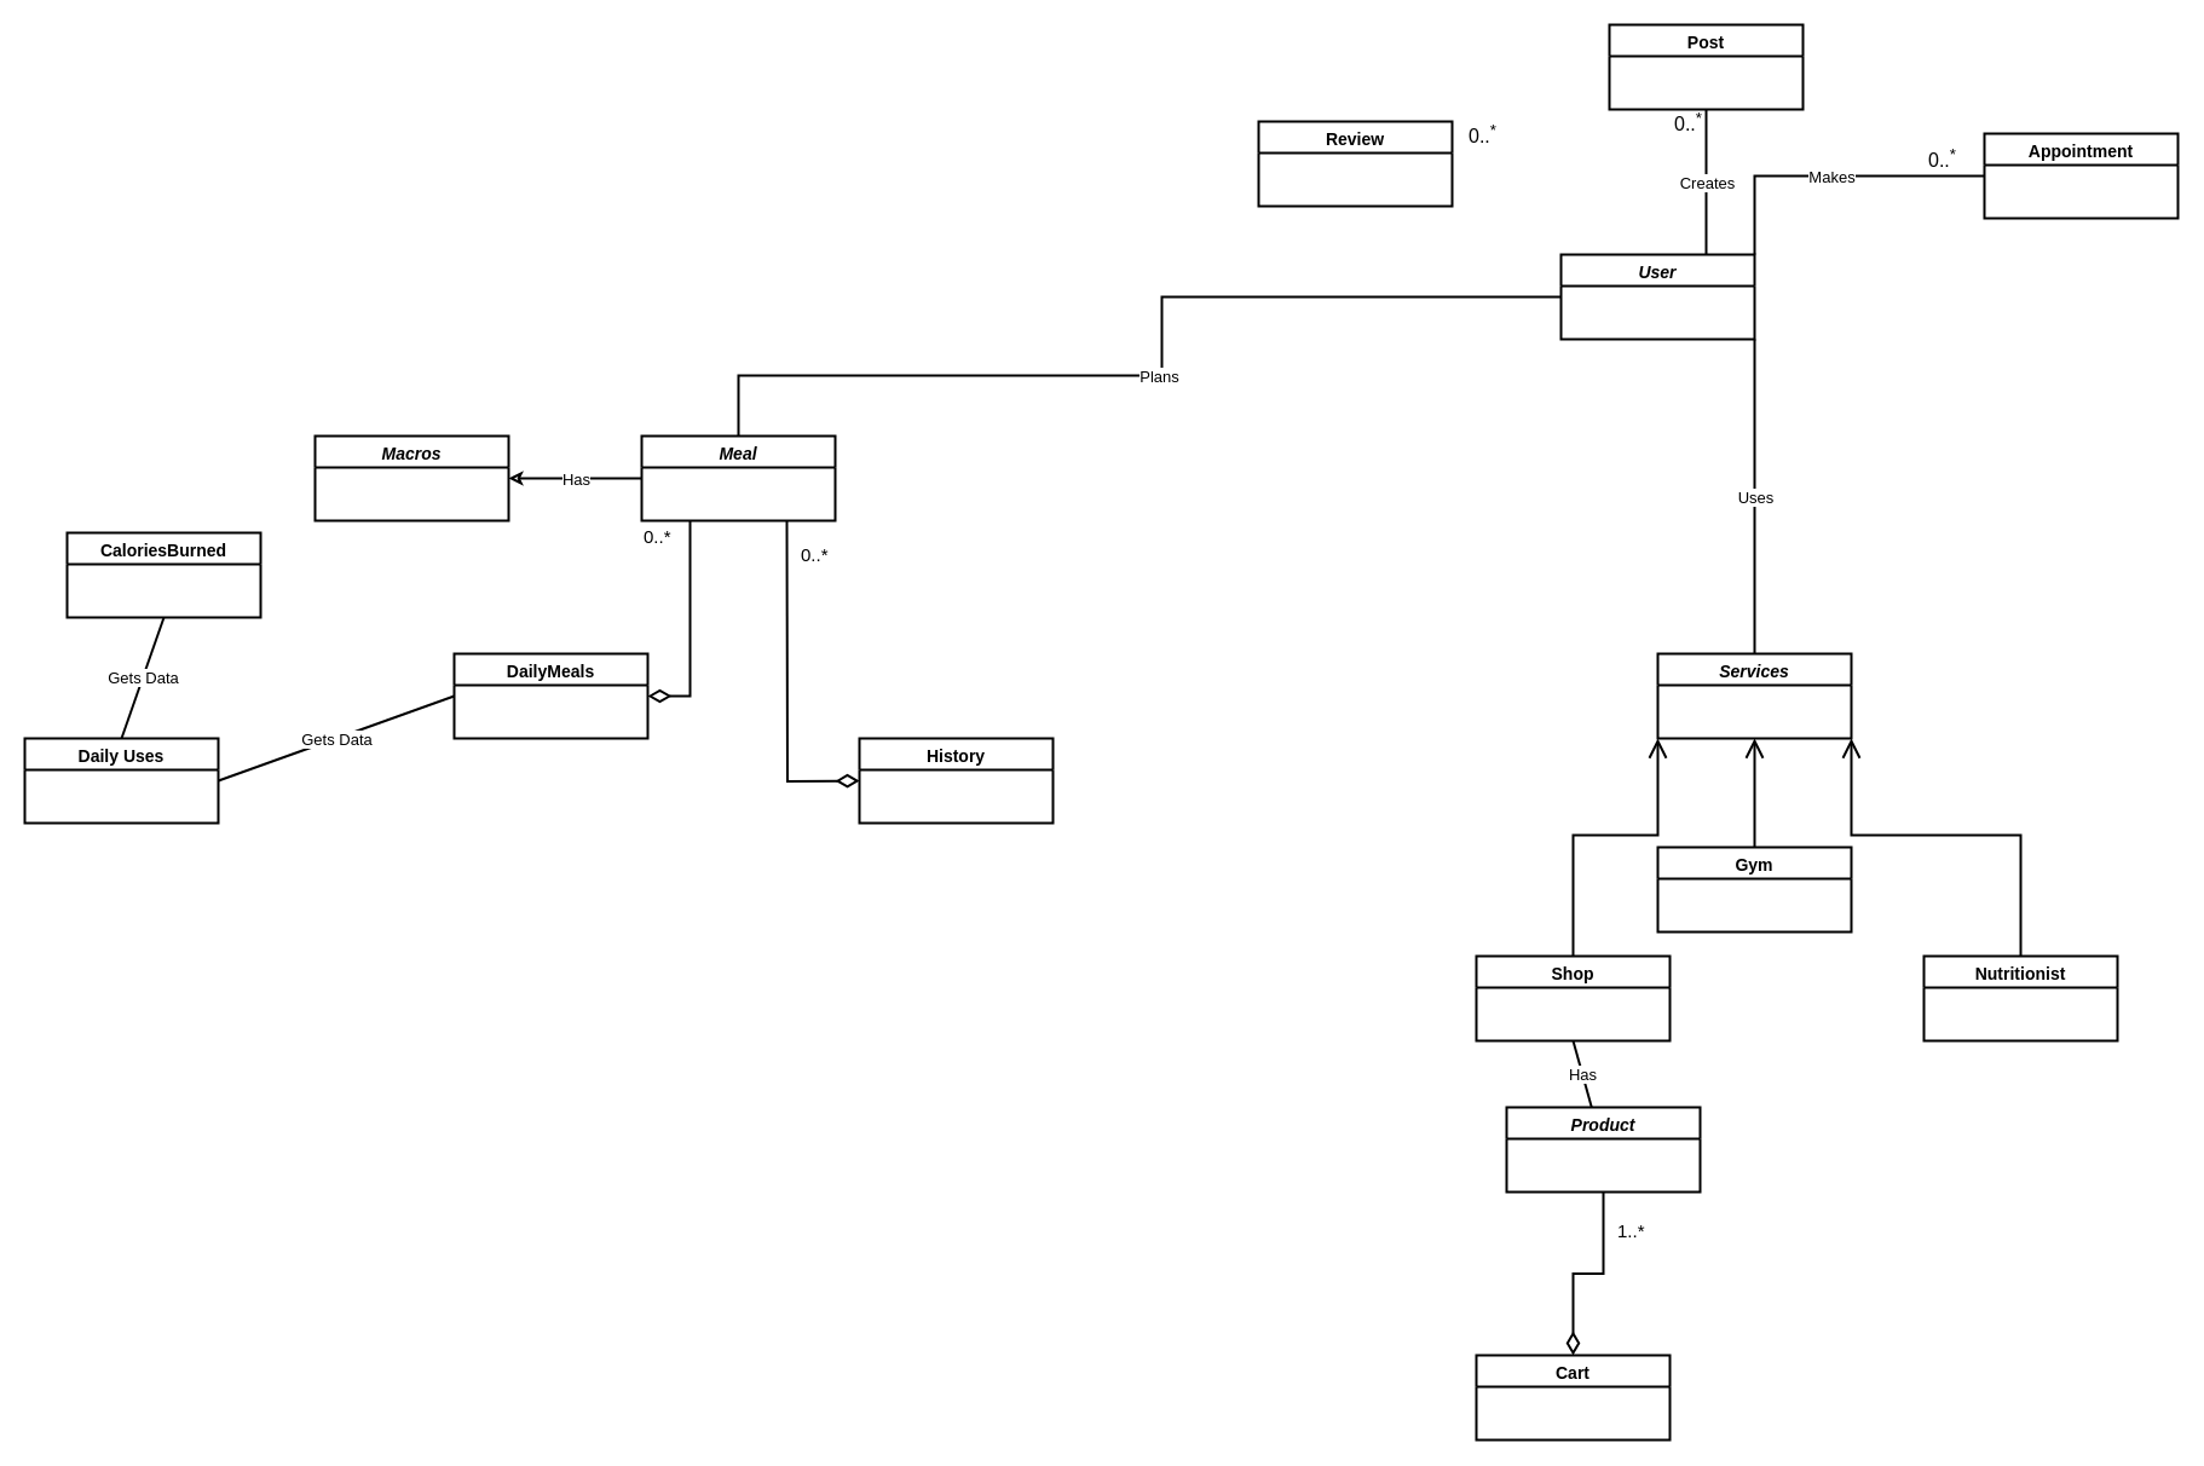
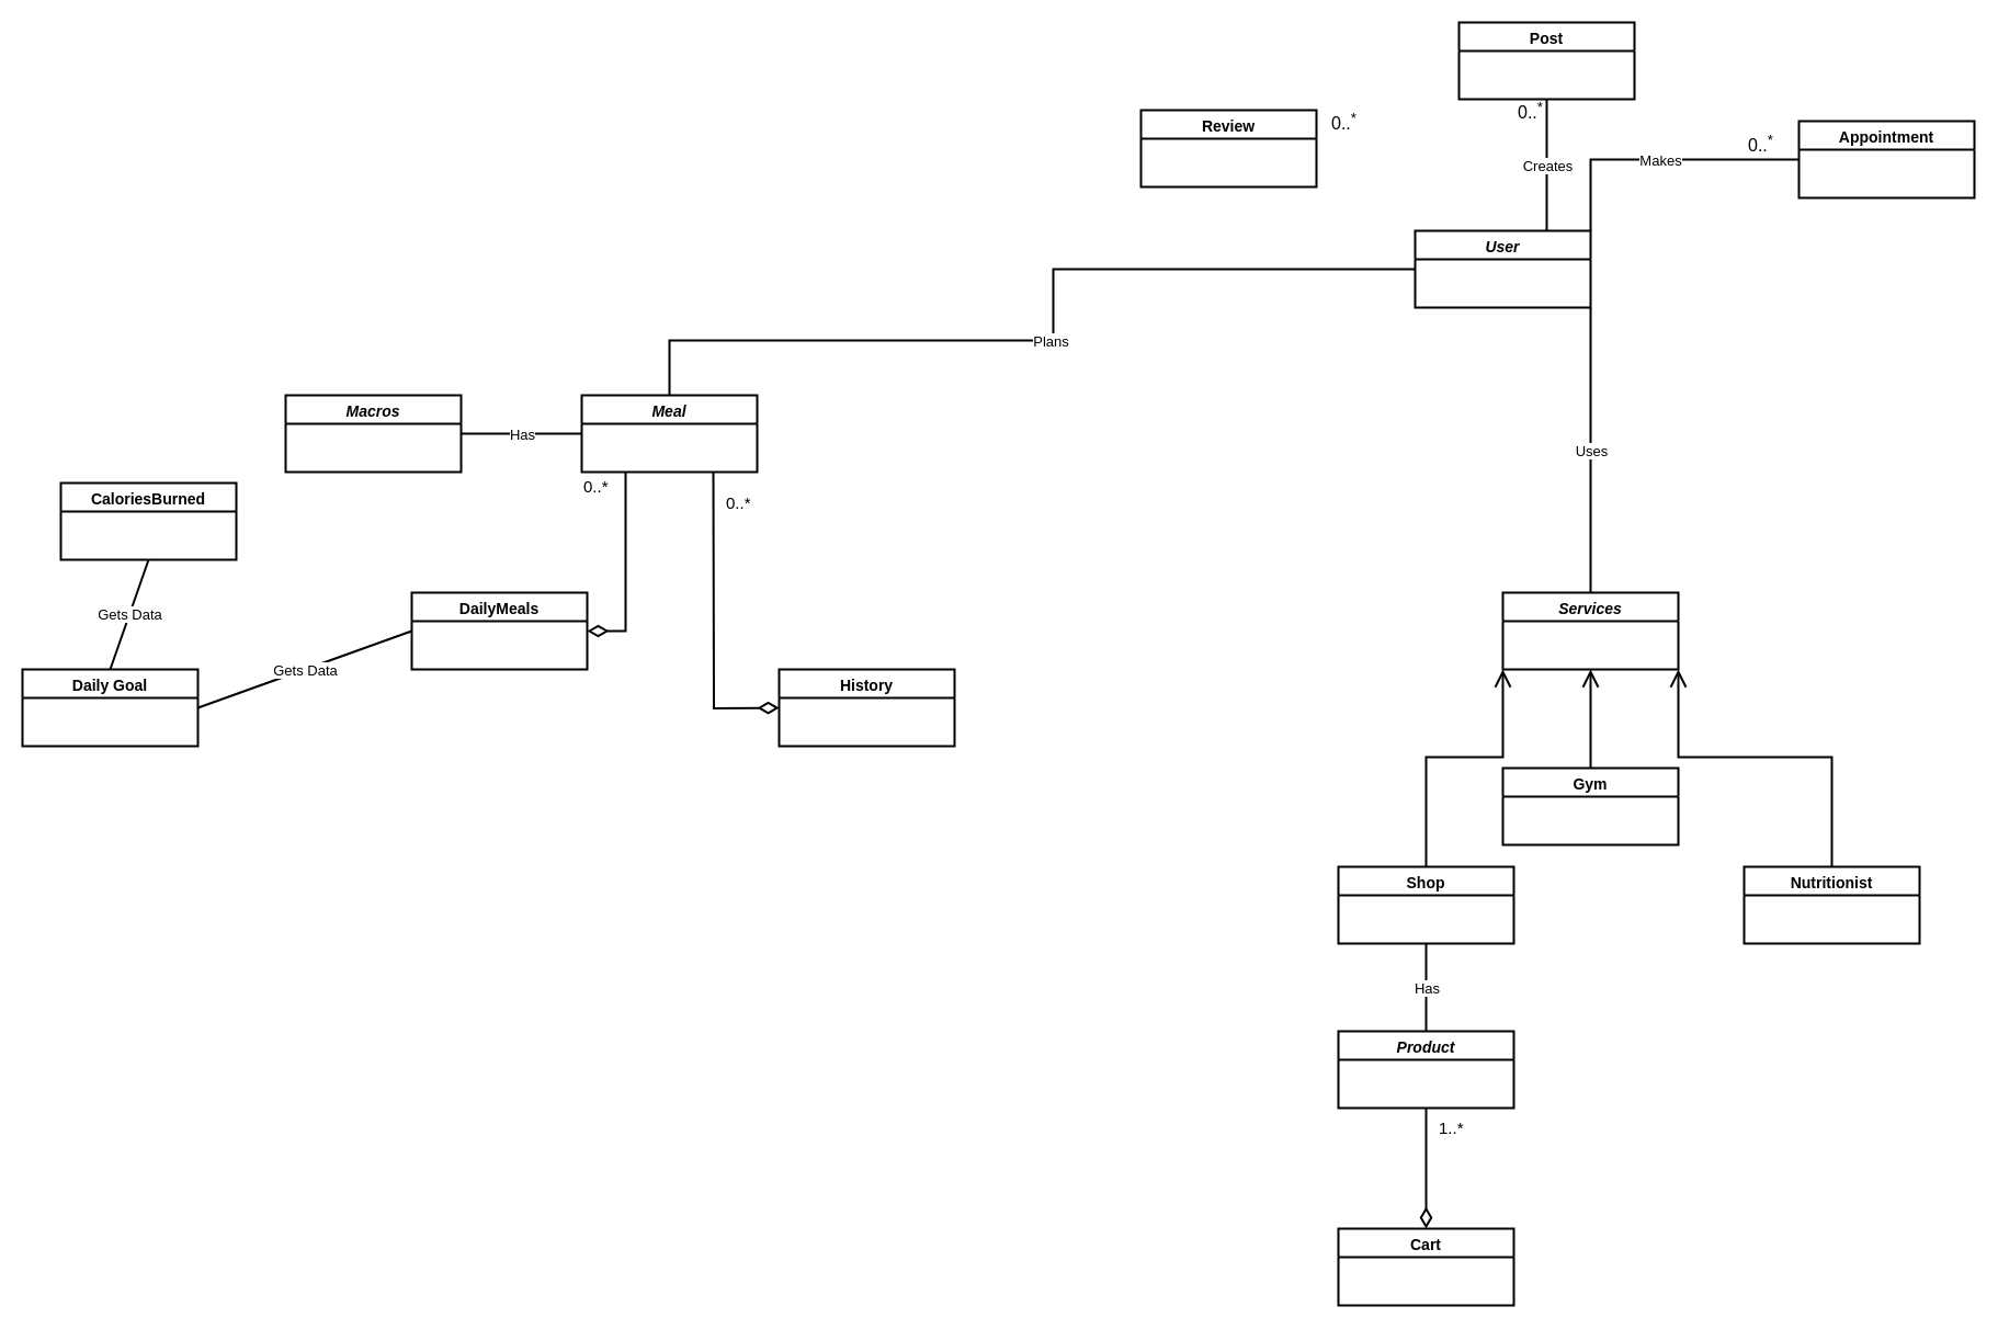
- <mxCell id="34" value="" style="endArrow=classic;html=1;rounded=0;anchorPointDirection=1;startFill=1;endFill=0;strokeWidth=2;entryX=1;entryY=0.5;entryDx=0;entryDy=0;exitX=0;exitY=0.5;exitDx=0;exitDy=0;" parent="1" source="3" target="33" edge="1"><mxGeometry relative="1" as="geometry"><mxPoint x="510" y="510" as="sourcePoint" /><mxPoint x="350" y="510" as="targetPoint" /></mxGeometry></mxCell>
+ <mxCell id="34" value="" style="endArrow=none;html=1;rounded=0;anchorPointDirection=1;startFill=1;endFill=0;strokeWidth=2;entryX=1;entryY=0.5;entryDx=0;entryDy=0;exitX=0;exitY=0.5;exitDx=0;exitDy=0;" parent="1" source="3" target="33" edge="1"><mxGeometry relative="1" as="geometry"><mxPoint x="510" y="510" as="sourcePoint" /><mxPoint x="350" y="510" as="targetPoint" /></mxGeometry></mxCell>
- <mxCell id="28" value="Daily Uses" style="swimlane;fontStyle=1;align=center;verticalAlign=top;childLayout=stackLayout;horizontal=1;startSize=26;horizontalStack=0;resizeParent=1;resizeLast=0;collapsible=1;marginBottom=0;rounded=0;shadow=0;strokeWidth=2;fontSize=14;" parent="1" vertex="1"><mxGeometry x="20" y="610" width="160" height="70" as="geometry"><mxRectangle x="340" y="380" width="170" height="26" as="alternateBounds" /></mxGeometry></mxCell>
+ <mxCell id="28" value="Daily Goal" style="swimlane;fontStyle=1;align=center;verticalAlign=top;childLayout=stackLayout;horizontal=1;startSize=26;horizontalStack=0;resizeParent=1;resizeLast=0;collapsible=1;marginBottom=0;rounded=0;shadow=0;strokeWidth=2;fontSize=14;" parent="1" vertex="1"><mxGeometry x="20" y="610" width="160" height="70" as="geometry"><mxRectangle x="340" y="380" width="170" height="26" as="alternateBounds" /></mxGeometry></mxCell>
- <mxCell id="8" value="Product" style="swimlane;fontStyle=3;align=center;verticalAlign=top;childLayout=stackLayout;horizontal=1;startSize=26;horizontalStack=0;resizeParent=1;resizeLast=0;collapsible=1;marginBottom=0;rounded=0;shadow=0;strokeWidth=2;fontSize=14;" parent="1" vertex="1"><mxGeometry x="1245" y="915" width="160" height="70" as="geometry"><mxRectangle x="340" y="380" width="170" height="26" as="alternateBounds" /></mxGeometry></mxCell>
+ <mxCell id="8" value="Product" style="swimlane;fontStyle=3;align=center;verticalAlign=top;childLayout=stackLayout;horizontal=1;startSize=26;horizontalStack=0;resizeParent=1;resizeLast=0;collapsible=1;marginBottom=0;rounded=0;shadow=0;strokeWidth=2;fontSize=14;" parent="1" vertex="1"><mxGeometry x="1220" y="940" width="160" height="70" as="geometry"><mxRectangle x="340" y="380" width="170" height="26" as="alternateBounds" /></mxGeometry></mxCell>
